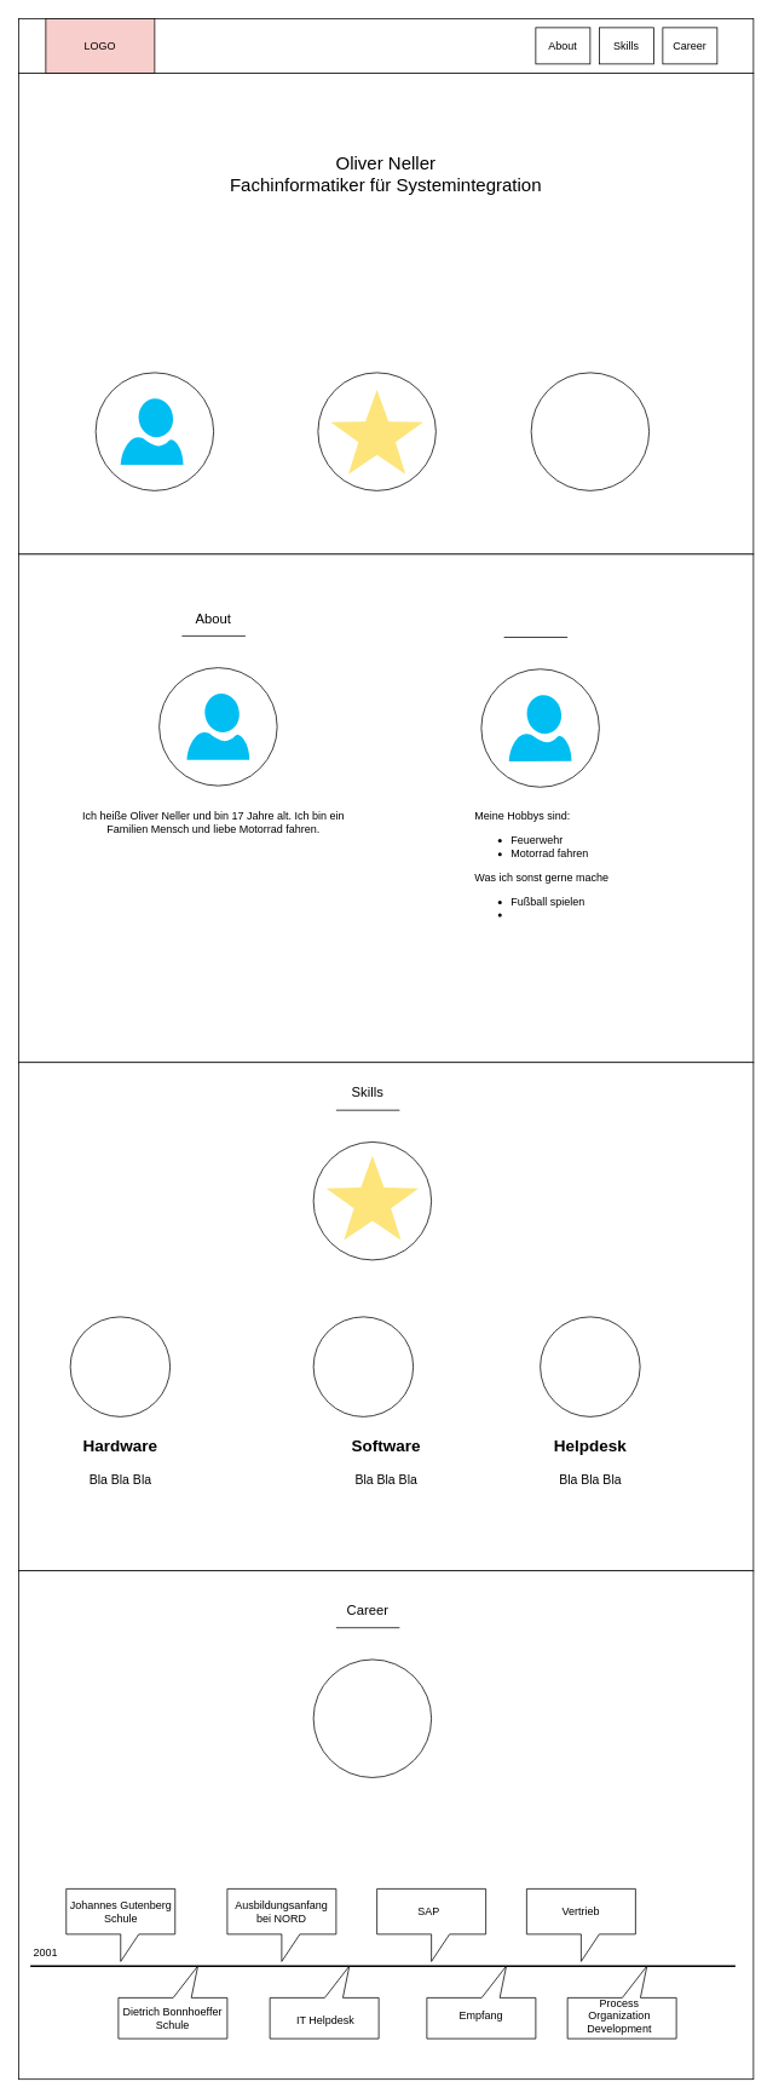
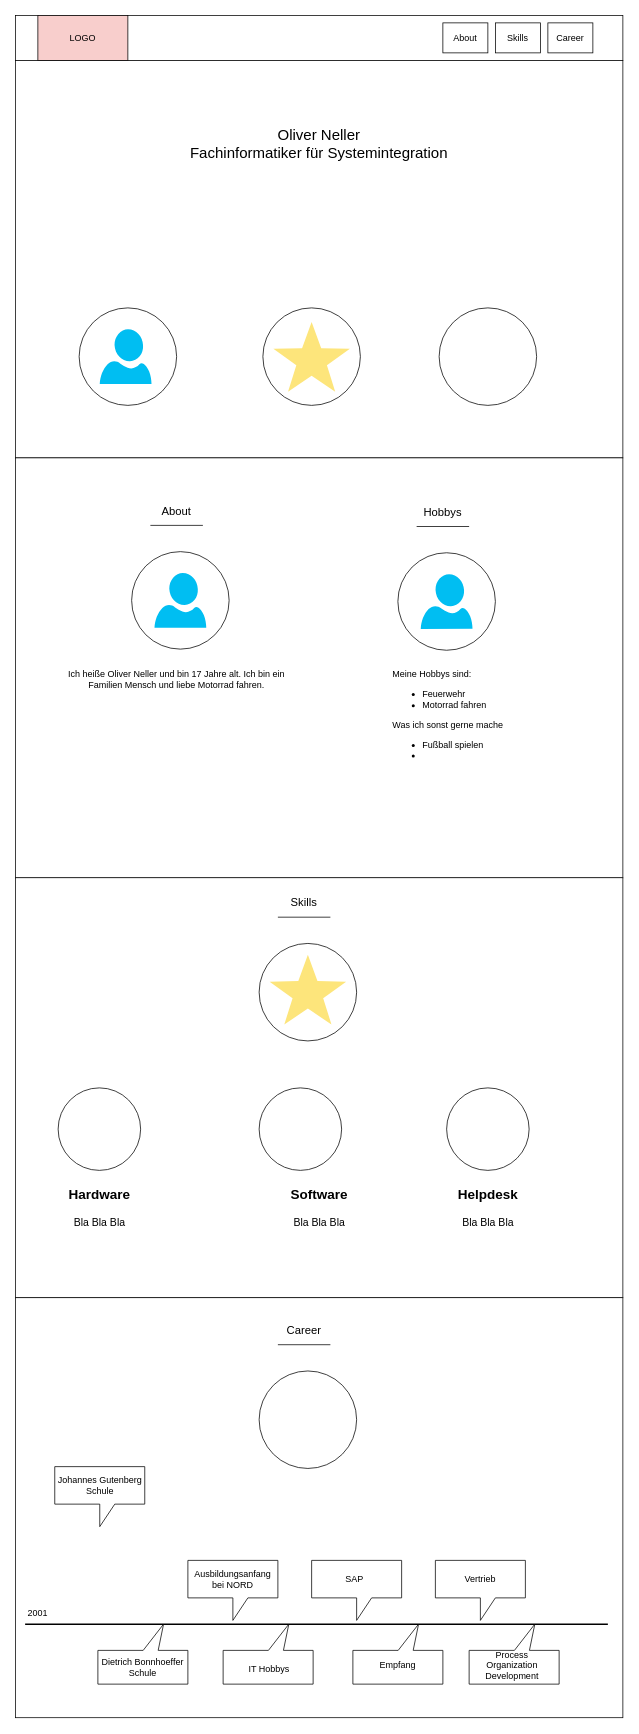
+ <mxCell id="51" value="&lt;font style=&quot;font-size: 15px&quot;&gt;Hobbys&lt;/font&gt;" style="text;html=1;strokeColor=none;fillColor=none;align=center;verticalAlign=middle;whiteSpace=wrap;rounded=0;" vertex="1" parent="1"><mxGeometry x="570" y="671.5" width="40" height="20" as="geometry" /></mxCell>
- <mxCell id="33" value="Johannes Gutenberg Schule" style="shape=callout;whiteSpace=wrap;html=1;perimeter=calloutPerimeter;" vertex="1" parent="1"><mxGeometry x="72.5" y="2080" width="120" height="80" as="geometry" /></mxCell>
+ <mxCell id="33" value="Johannes Gutenberg Schule" style="shape=callout;whiteSpace=wrap;html=1;perimeter=calloutPerimeter;" vertex="1" parent="1"><mxGeometry x="72.5" y="1955" width="120" height="80" as="geometry" /></mxCell>
- <mxCell id="57" value="IT Helpdesk" style="text;html=1;strokeColor=none;fillColor=none;align=center;verticalAlign=middle;whiteSpace=wrap;rounded=0;" vertex="1" parent="1"><mxGeometry x="297" y="2200" width="123" height="50" as="geometry" /></mxCell>
+ <mxCell id="57" value="IT Hobbys" style="text;html=1;strokeColor=none;fillColor=none;align=center;verticalAlign=middle;whiteSpace=wrap;rounded=0;" vertex="1" parent="1"><mxGeometry x="297" y="2200" width="123" height="50" as="geometry" /></mxCell>
